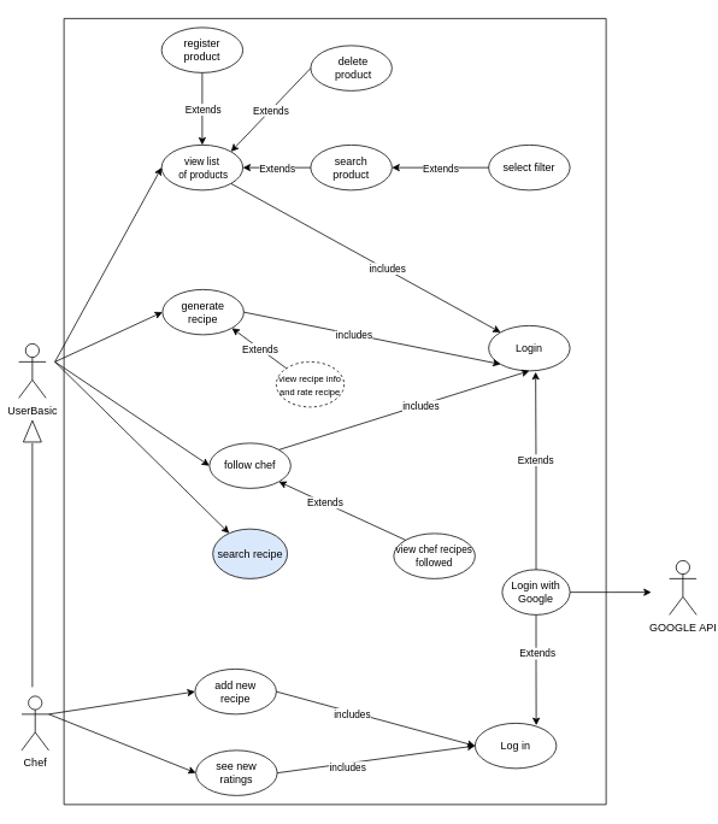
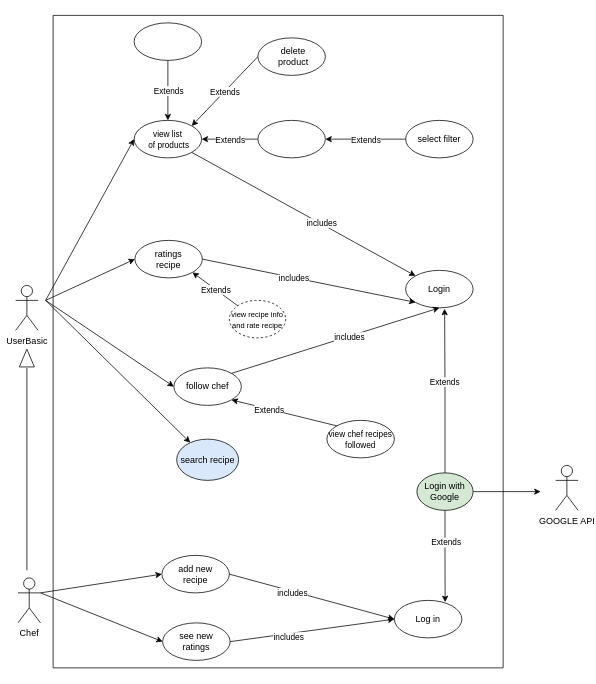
- <mxCell id="22" value="register product" style="text;html=1;strokeColor=none;fillColor=none;align=center;verticalAlign=middle;whiteSpace=wrap;rounded=0;" parent="5" vertex="1"><mxGeometry x="123" y="20" width="60" height="30" as="geometry" /></mxCell>
- <mxCell id="14" value="search product" style="text;html=1;strokeColor=none;fillColor=none;align=center;verticalAlign=middle;whiteSpace=wrap;rounded=0;" parent="5" vertex="1"><mxGeometry x="288" y="150" width="60" height="30" as="geometry" /></mxCell>
- <mxCell id="29" value="generate recipe" style="text;html=1;strokeColor=none;fillColor=none;align=center;verticalAlign=middle;whiteSpace=wrap;rounded=0;" parent="5" vertex="1"><mxGeometry x="124" y="310" width="60" height="30" as="geometry" /></mxCell>
+ <mxCell id="29" value="ratings recipe" style="text;html=1;strokeColor=none;fillColor=none;align=center;verticalAlign=middle;whiteSpace=wrap;rounded=0;" parent="5" vertex="1"><mxGeometry x="124" y="310" width="60" height="30" as="geometry" /></mxCell>
- <mxCell id="50" value="&lt;font style=&quot;font-size: 11px;&quot;&gt;view chef recipes followed&lt;/font&gt;" style="ellipse;whiteSpace=wrap;html=1;" parent="5" vertex="1"><mxGeometry x="365" y="570" width="90" height="50" as="geometry" /></mxCell>
+ <mxCell id="50" value="&lt;font style=&quot;font-size: 11px;&quot;&gt;view chef recipes followed&lt;/font&gt;" style="ellipse;whiteSpace=wrap;html=1;" parent="5" vertex="1"><mxGeometry x="365" y="540" width="90" height="50" as="geometry" /></mxCell>
- <mxCell id="59" value="Login with Google" style="ellipse;whiteSpace=wrap;html=1;" parent="5" vertex="1"><mxGeometry x="485" y="610" width="75" height="50" as="geometry" /></mxCell>
+ <mxCell id="59" value="Login with Google" style="ellipse;whiteSpace=wrap;html=1;fillColor=#d5e8d4;" parent="5" vertex="1"><mxGeometry x="485" y="610" width="75" height="50" as="geometry" /></mxCell>
